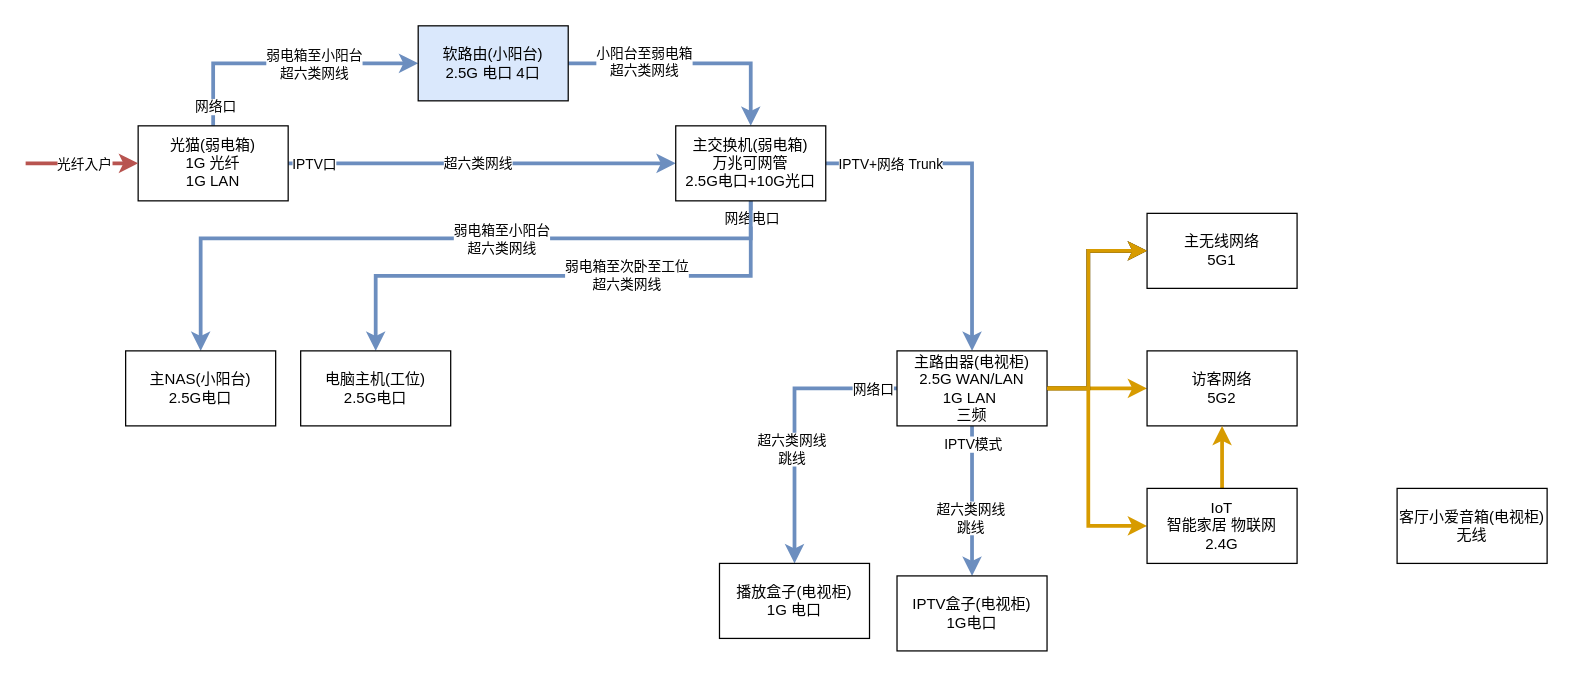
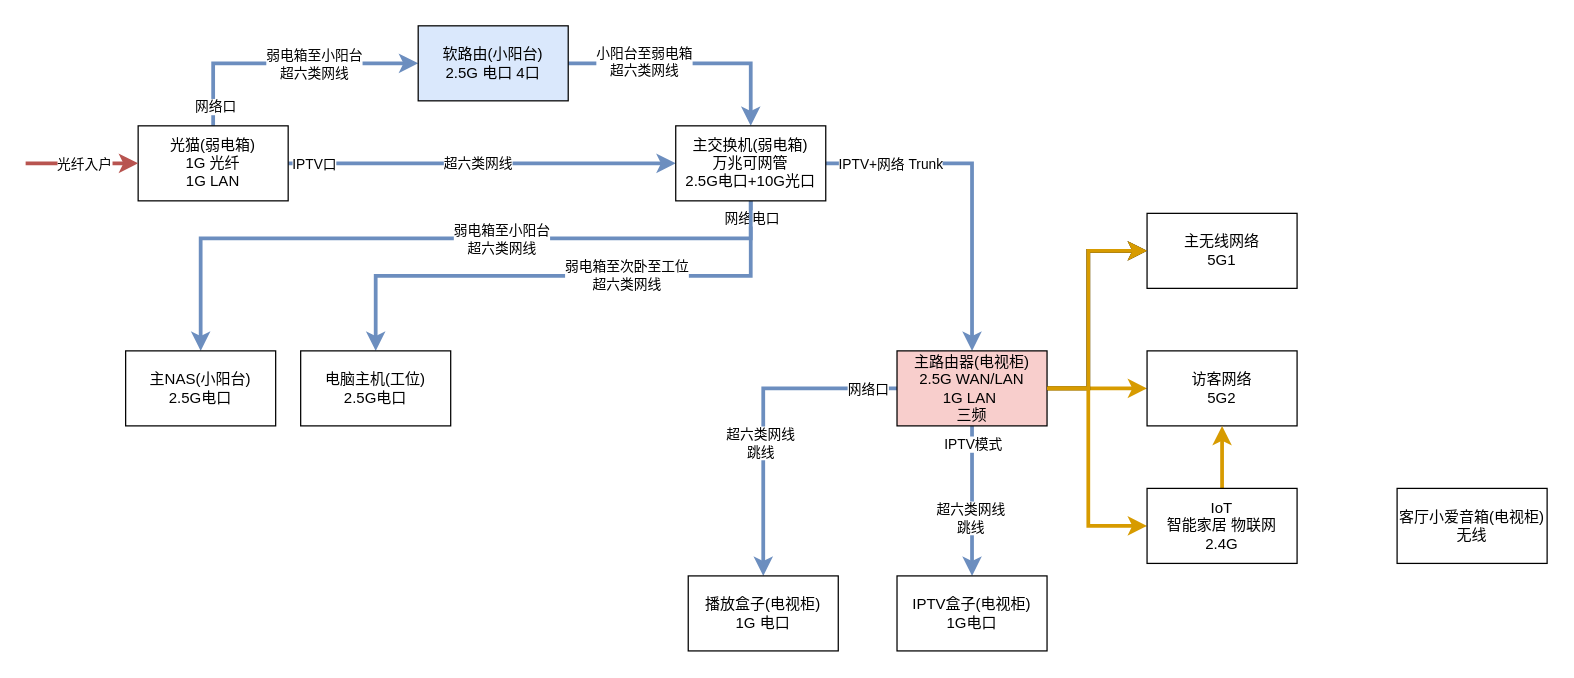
- <mxCell id="31" value="主路由器(电视柜)&lt;br&gt;2.5G WAN/LAN &lt;br&gt;1G LAN&amp;nbsp;&lt;br&gt;三频" style="whiteSpace=wrap;html=1;rounded=0;" parent="1" vertex="1"><mxGeometry x="717" y="280" width="120" height="60" as="geometry" /></mxCell>
+ <mxCell id="31" value="主路由器(电视柜)&lt;br&gt;2.5G WAN/LAN &lt;br&gt;1G LAN&amp;nbsp;&lt;br&gt;三频" style="whiteSpace=wrap;html=1;rounded=0;fillColor=#f8cecc;" parent="1" vertex="1"><mxGeometry x="717" y="280" width="120" height="60" as="geometry" /></mxCell>
- <mxCell id="40" value="播放盒子(电视柜)&lt;br&gt;1G&amp;nbsp;电口" style="whiteSpace=wrap;html=1;rounded=0;" parent="1" vertex="1"><mxGeometry x="575" y="450" width="120" height="60" as="geometry" /></mxCell>
+ <mxCell id="40" value="播放盒子(电视柜)&lt;br&gt;1G&amp;nbsp;电口" style="whiteSpace=wrap;html=1;rounded=0;" parent="1" vertex="1"><mxGeometry x="550" y="460" width="120" height="60" as="geometry" /></mxCell>
